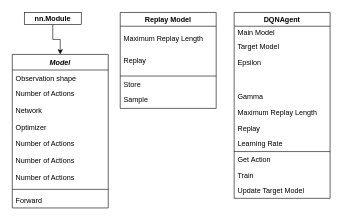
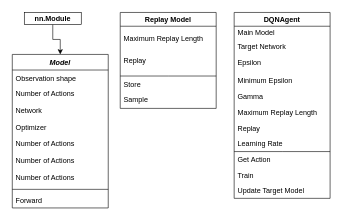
- <mxCell id="22" value="Target Model" style="text;align=left;verticalAlign=top;spacingLeft=4;spacingRight=4;overflow=hidden;rotatable=0;points=[[0,0.5],[1,0.5]];portConstraint=eastwest;rounded=0;shadow=0;html=0;" parent="20" vertex="1"><mxGeometry y="44" width="160" height="26" as="geometry" /></mxCell>
+ <mxCell id="22" value="Target Network" style="text;align=left;verticalAlign=top;spacingLeft=4;spacingRight=4;overflow=hidden;rotatable=0;points=[[0,0.5],[1,0.5]];portConstraint=eastwest;rounded=0;shadow=0;html=0;" parent="20" vertex="1"><mxGeometry y="44" width="160" height="26" as="geometry" /></mxCell>
+ <mxCell id="24" value="Minimum Epsilon" style="text;align=left;verticalAlign=top;spacingLeft=4;spacingRight=4;overflow=hidden;rotatable=0;points=[[0,0.5],[1,0.5]];portConstraint=eastwest;rounded=0;shadow=0;html=0;" parent="20" vertex="1"><mxGeometry y="100" width="160" height="26" as="geometry" /></mxCell>
